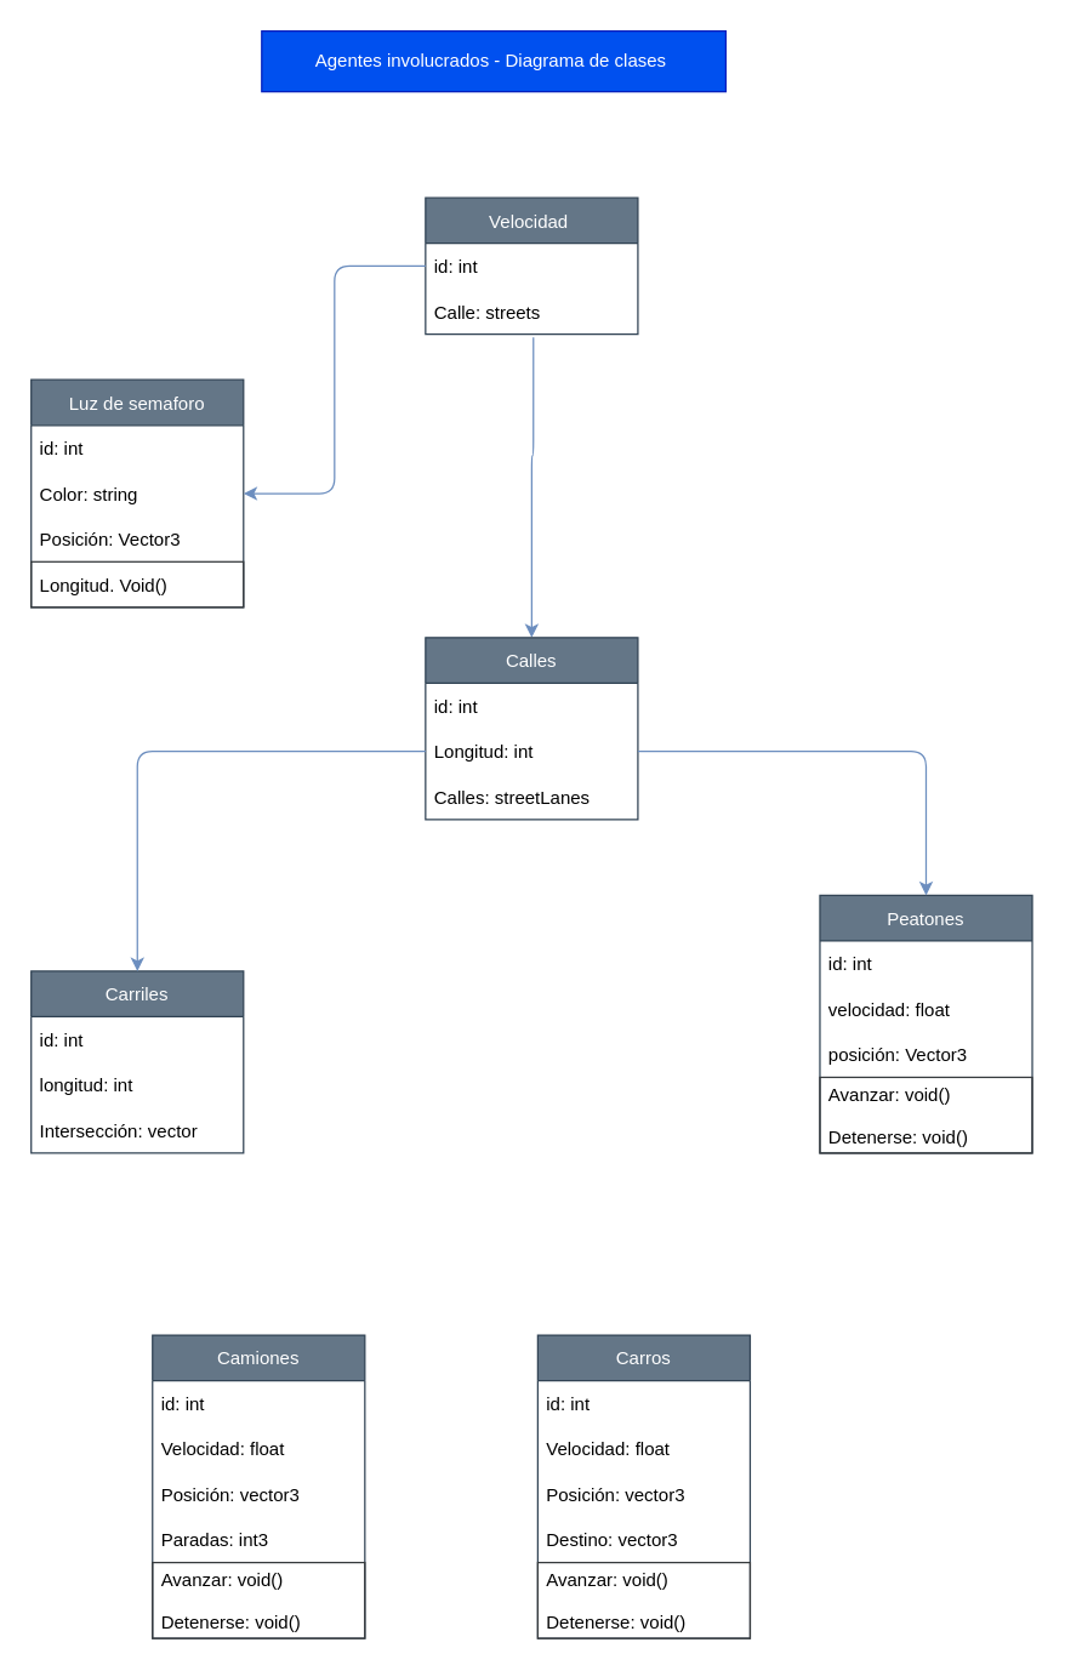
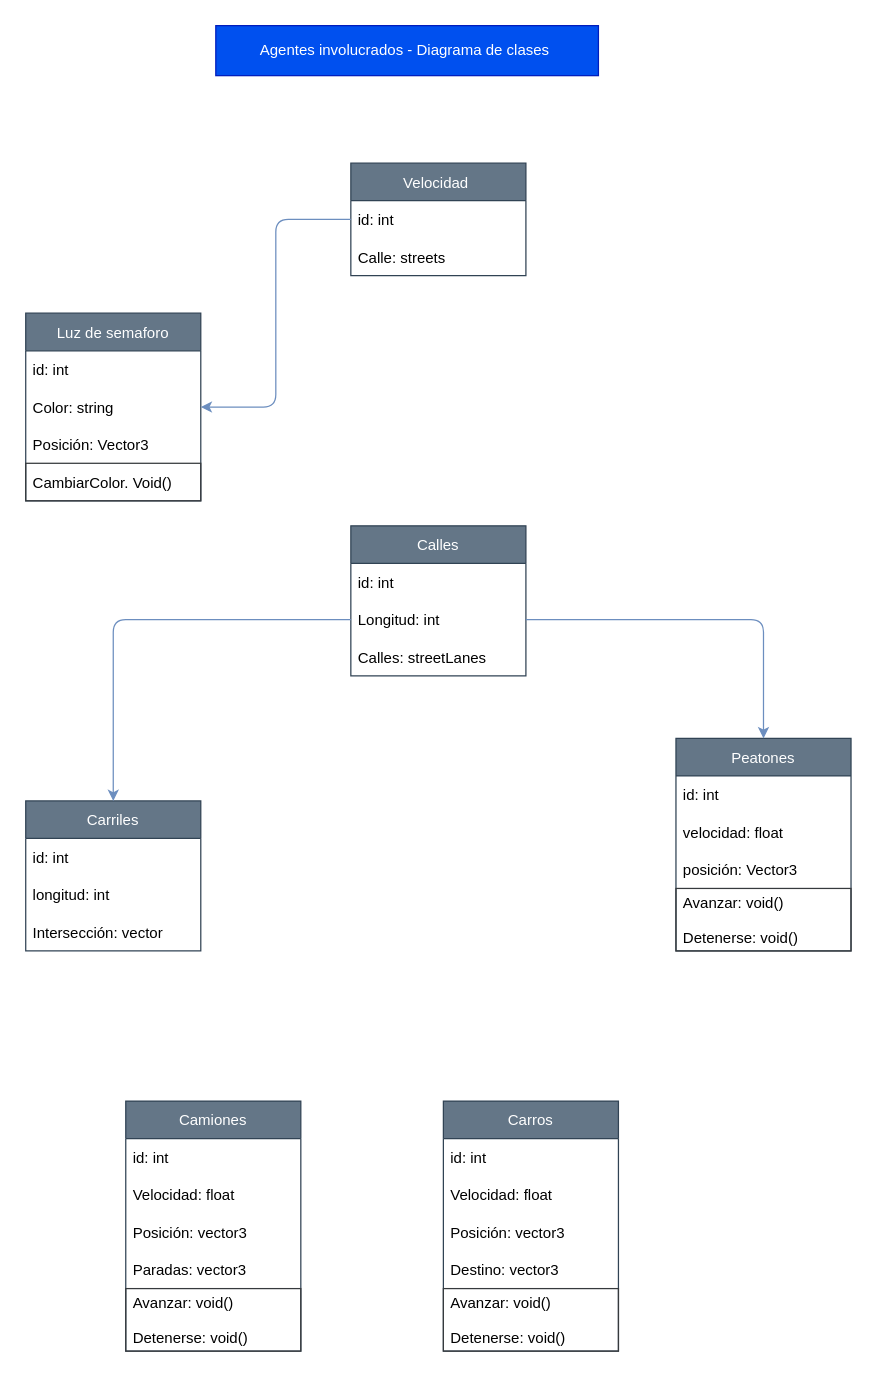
- <mxCell id="7" style="edgeStyle=orthogonalEdgeStyle;html=1;exitX=0.508;exitY=1.064;exitDx=0;exitDy=0;entryX=0.5;entryY=0;entryDx=0;entryDy=0;exitPerimeter=0;strokeColor=#6c8ebf;fontColor=#0C7C7D;fillColor=#dae8fc;gradientColor=#7ea6e0;" edge="1" parent="1" source="10" target="11"><mxGeometry relative="1" as="geometry"><Array as="points"><mxPoint x="351" y="300" /><mxPoint x="350" y="300" /></Array></mxGeometry></mxCell>
- <mxCell id="6" value="Longitud. Void()" style="text;align=left;verticalAlign=middle;spacingLeft=4;spacingRight=4;overflow=hidden;points=[[0,0.5],[1,0.5]];portConstraint=eastwest;rotatable=0;labelBorderColor=none;strokeColor=#363A3D;fontColor=#000000;" vertex="1" parent="2"><mxGeometry y="120" width="140" height="30" as="geometry" /></mxCell>
+ <mxCell id="6" value="CambiarColor. Void()" style="text;align=left;verticalAlign=middle;spacingLeft=4;spacingRight=4;overflow=hidden;points=[[0,0.5],[1,0.5]];portConstraint=eastwest;rotatable=0;labelBorderColor=none;strokeColor=#363A3D;fontColor=#000000;" vertex="1" parent="2"><mxGeometry y="120" width="140" height="30" as="geometry" /></mxCell>
- <mxCell id="34" value="Paradas: int3 " style="text;strokeColor=none;fillColor=none;align=left;verticalAlign=middle;spacingLeft=4;spacingRight=4;overflow=hidden;points=[[0,0.5],[1,0.5]];portConstraint=eastwest;rotatable=0;fontColor=#000000;" vertex="1" parent="30"><mxGeometry y="120" width="140" height="30" as="geometry" /></mxCell>
+ <mxCell id="34" value="Paradas: vector3 " style="text;strokeColor=none;fillColor=none;align=left;verticalAlign=middle;spacingLeft=4;spacingRight=4;overflow=hidden;points=[[0,0.5],[1,0.5]];portConstraint=eastwest;rotatable=0;fontColor=#000000;" vertex="1" parent="30"><mxGeometry y="120" width="140" height="30" as="geometry" /></mxCell>
